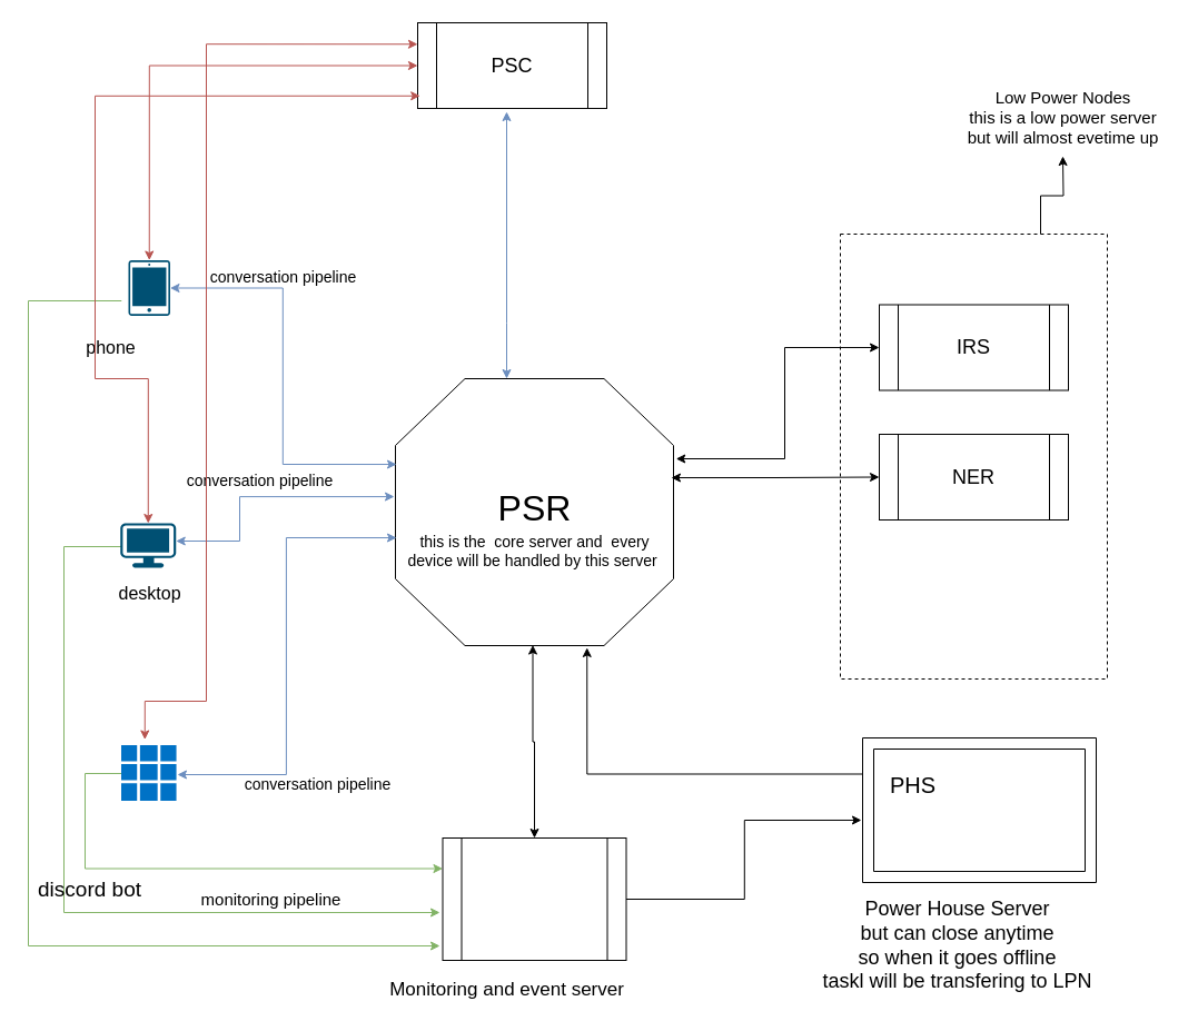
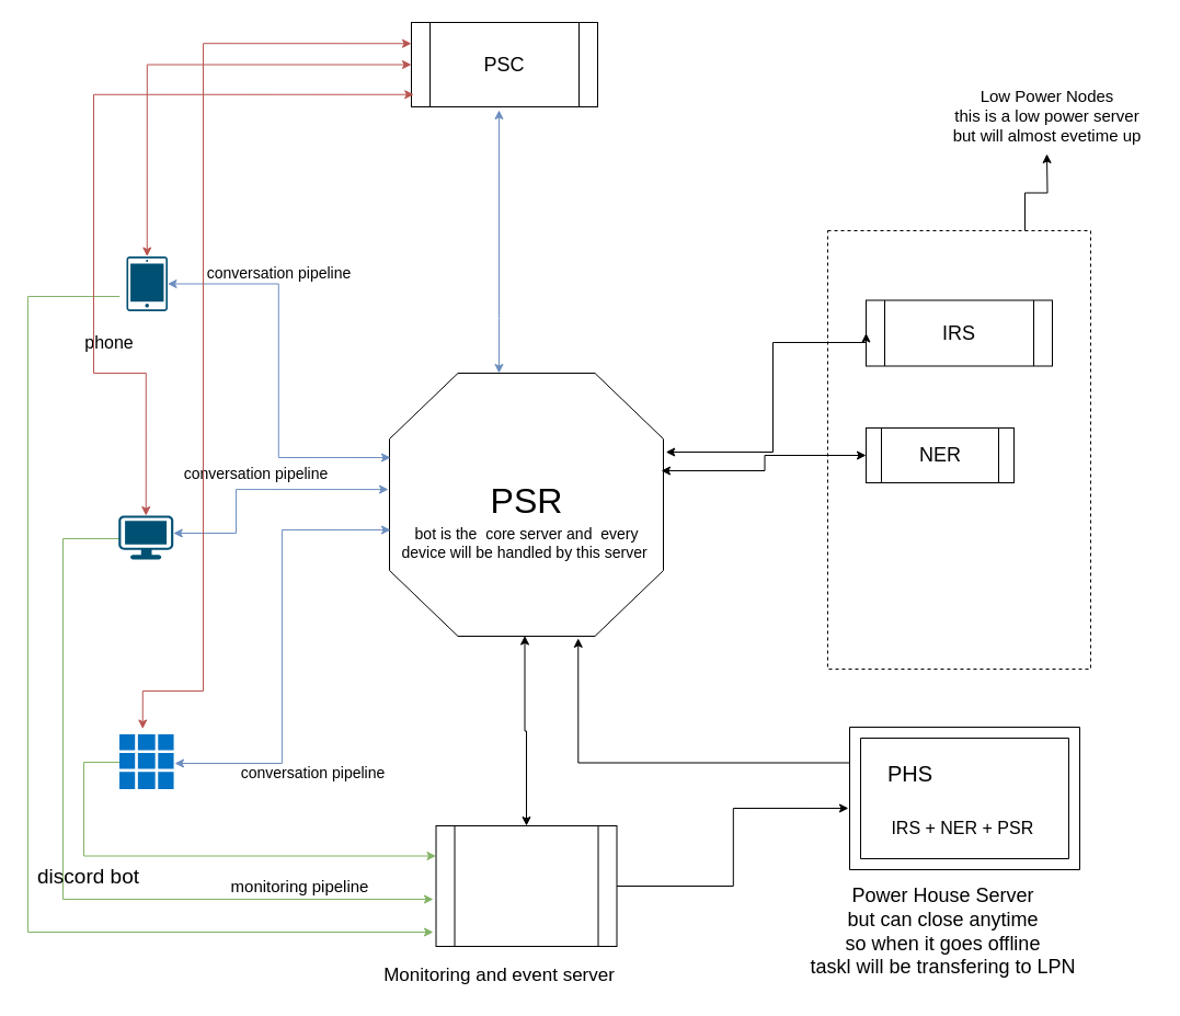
- <mxCell id="15" value="&lt;font style=&quot;font-size: 18px;&quot;&gt;IRS&lt;/font&gt;" style="shape=process;whiteSpace=wrap;html=1;backgroundOutline=1;" parent="1" vertex="1"><mxGeometry x="790" y="273.5" width="170" height="77" as="geometry" /></mxCell>
+ <mxCell id="15" value="&lt;font style=&quot;font-size: 18px;&quot;&gt;IRS&lt;/font&gt;" style="shape=process;whiteSpace=wrap;html=1;backgroundOutline=1;" parent="1" vertex="1"><mxGeometry x="790" y="273.5" width="170" height="60" as="geometry" /></mxCell>
- <mxCell id="20" value="&lt;font style=&quot;font-size: 18px;&quot;&gt;NER&lt;/font&gt;" style="shape=process;whiteSpace=wrap;html=1;backgroundOutline=1;" parent="1" vertex="1"><mxGeometry x="790" y="390" width="170" height="77" as="geometry" /></mxCell>
+ <mxCell id="20" value="&lt;font style=&quot;font-size: 18px;&quot;&gt;NER&lt;/font&gt;" style="shape=process;whiteSpace=wrap;html=1;backgroundOutline=1;" parent="1" vertex="1"><mxGeometry x="790" y="390" width="135" height="50" as="geometry" /></mxCell>
- <mxCell id="38" value="&lt;font style=&quot;font-size: 14px;&quot;&gt;this is the&amp;nbsp; core server and&amp;nbsp; every &lt;br&gt;device will be handled by this server&amp;nbsp;&lt;/font&gt;" style="text;html=1;align=center;verticalAlign=middle;resizable=0;points=[];autosize=1;strokeColor=none;fillColor=none;" parent="1" vertex="1"><mxGeometry x="355" y="470" width="250" height="50" as="geometry" /></mxCell>
+ <mxCell id="38" value="&lt;font style=&quot;font-size: 14px;&quot;&gt;bot is the&amp;nbsp; core server and&amp;nbsp; every &lt;br&gt;device will be handled by this server&amp;nbsp;&lt;/font&gt;" style="text;html=1;align=center;verticalAlign=middle;resizable=0;points=[];autosize=1;strokeColor=none;fillColor=none;" parent="1" vertex="1"><mxGeometry x="355" y="470" width="250" height="50" as="geometry" /></mxCell>
- <mxCell id="11" value="&lt;font style=&quot;font-size: 16px;&quot;&gt;desktop&lt;br&gt;&lt;/font&gt;" style="text;html=1;align=center;verticalAlign=middle;resizable=0;points=[];autosize=1;strokeColor=none;fillColor=none;" parent="1" vertex="1"><mxGeometry x="93.75" y="518" width="80" height="30" as="geometry" /></mxCell>
- <mxCell id="18" value="&lt;font style=&quot;font-size: 20px;&quot;&gt;PHS&lt;/font&gt;" style="text;html=1;align=center;verticalAlign=middle;resizable=0;points=[];autosize=1;strokeColor=none;fillColor=none;" parent="1" vertex="1"><mxGeometry x="790" y="685" width="60" height="40" as="geometry" /></mxCell>
+ <mxCell id="18" value="&lt;font style=&quot;font-size: 20px;&quot;&gt;PHS&lt;/font&gt;" style="text;html=1;align=center;verticalAlign=middle;resizable=0;points=[];autosize=1;strokeColor=none;fillColor=none;" parent="1" vertex="1"><mxGeometry x="800" y="685" width="60" height="40" as="geometry" /></mxCell>
+ <mxCell id="19" value="&lt;font style=&quot;font-size: 16px;&quot;&gt;IRS + NER + PSR&amp;nbsp;&lt;/font&gt;" style="text;html=1;align=center;verticalAlign=middle;resizable=0;points=[];autosize=1;strokeColor=none;fillColor=none;" parent="1" vertex="1"><mxGeometry x="800" y="740" width="160" height="30" as="geometry" /></mxCell>
- <mxCell id="36" value="&lt;font style=&quot;font-size: 15px;&quot;&gt;monitoring pipeline&lt;/font&gt;" style="text;html=1;align=center;verticalAlign=middle;resizable=0;points=[];autosize=1;strokeColor=none;fillColor=none;" parent="1" vertex="1"><mxGeometry x="167.5" y="793" width="150" height="30" as="geometry" /></mxCell>
+ <mxCell id="36" value="&lt;font style=&quot;font-size: 15px;&quot;&gt;monitoring pipeline&lt;/font&gt;" style="text;html=1;align=center;verticalAlign=middle;resizable=0;points=[];autosize=1;strokeColor=none;fillColor=none;" parent="1" vertex="1"><mxGeometry x="197.5" y="793" width="150" height="30" as="geometry" /></mxCell>
